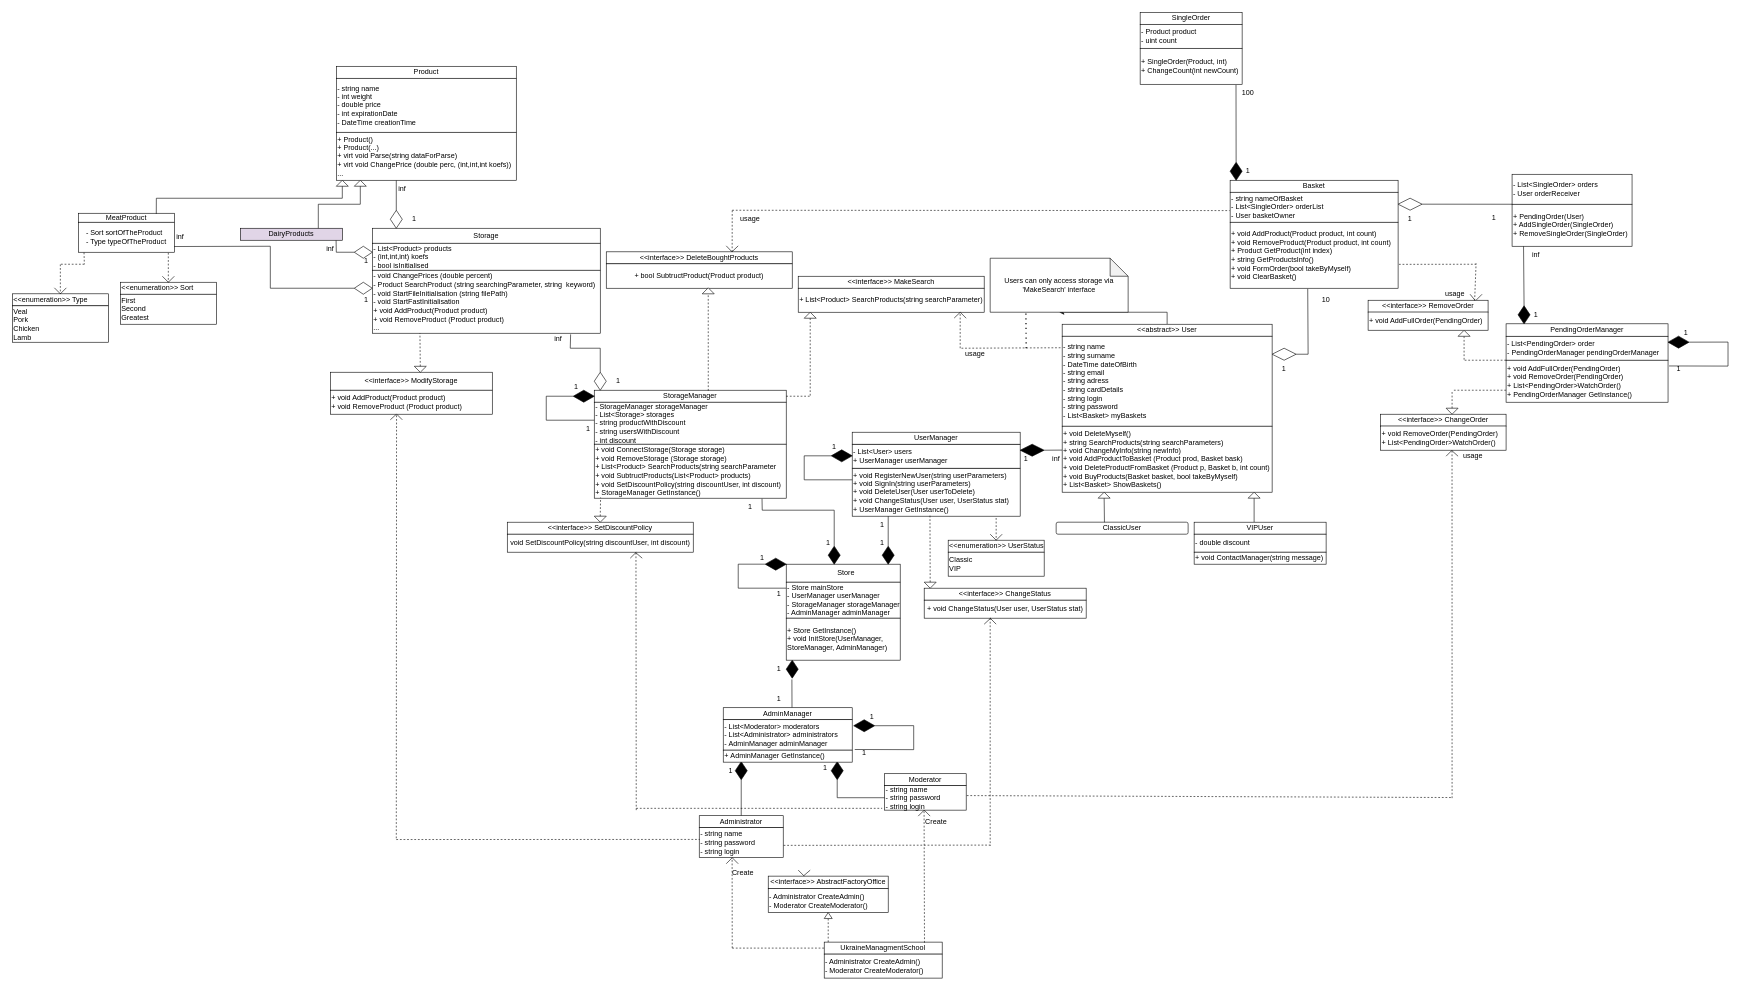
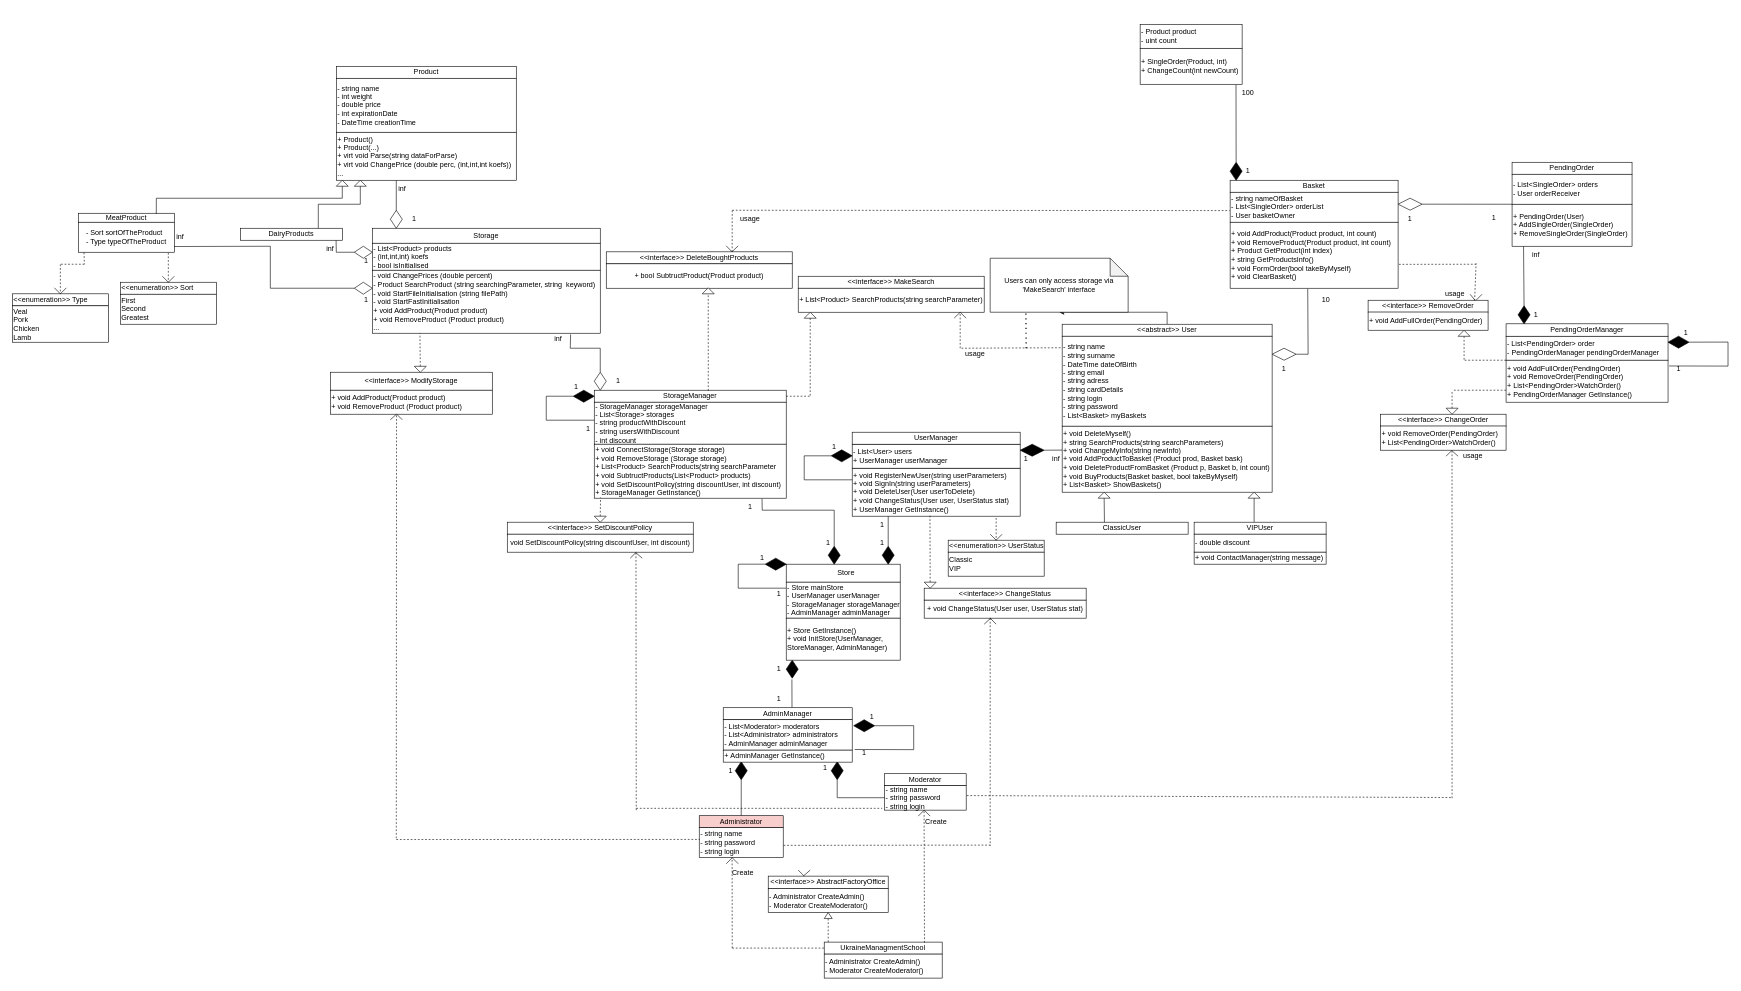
- <mxCell id="164" value="&lt;span&gt;SingleOrder&lt;/span&gt;" style="rounded=0;whiteSpace=wrap;html=1;align=center;" vertex="1" parent="1"><mxGeometry x="1900" y="20" width="170" height="20" as="geometry" /></mxCell>
+ <mxCell id="171" value="PendingOrder" style="rounded=0;whiteSpace=wrap;html=1;align=center;" vertex="1" parent="1"><mxGeometry x="2520" y="270" width="200" height="20" as="geometry" /></mxCell>
- <mxCell id="76" value="DairyProducts" style="rounded=0;whiteSpace=wrap;html=1;shadow=0;strokeColor=#000000;fillColor=#e1d5e7;align=center;" parent="1" vertex="1"><mxGeometry x="400" y="380" width="170" height="20" as="geometry" /></mxCell>
+ <mxCell id="76" value="DairyProducts" style="rounded=0;whiteSpace=wrap;html=1;shadow=0;strokeColor=#000000;fillColor=#FFFFFF;align=center;" parent="1" vertex="1"><mxGeometry x="400" y="380" width="170" height="20" as="geometry" /></mxCell>
- <mxCell id="29" value="ClassicUser" style="whiteSpace=wrap;html=1;shadow=0;strokeColor=#000000;fillColor=#FFFFFF;align=center;rounded=1;" parent="1" vertex="1"><mxGeometry x="1760" y="870" width="220" height="20" as="geometry" /></mxCell>
+ <mxCell id="29" value="ClassicUser" style="rounded=0;whiteSpace=wrap;html=1;shadow=0;strokeColor=#000000;fillColor=#FFFFFF;align=center;" parent="1" vertex="1"><mxGeometry x="1760" y="870" width="220" height="20" as="geometry" /></mxCell>
- <mxCell id="144" value="Administrator" style="rounded=0;whiteSpace=wrap;html=1;shadow=0;strokeColor=#000000;fillColor=#FFFFFF;align=center;" parent="1" vertex="1"><mxGeometry x="1165" y="1359.28" width="140" height="20" as="geometry" /></mxCell>
+ <mxCell id="144" value="Administrator" style="rounded=0;whiteSpace=wrap;html=1;shadow=0;strokeColor=#000000;fillColor=#f8cecc;align=center;" parent="1" vertex="1"><mxGeometry x="1165" y="1359.28" width="140" height="20" as="geometry" /></mxCell>
